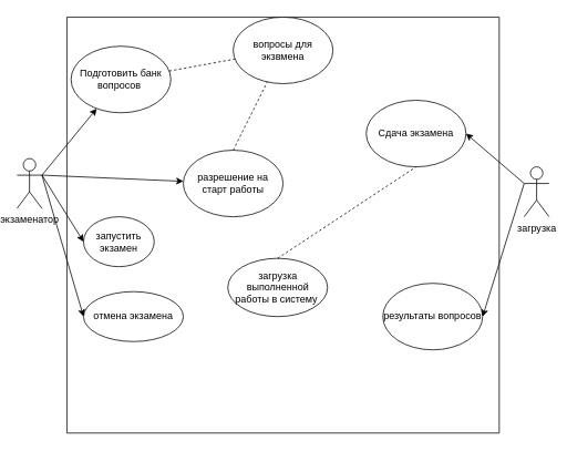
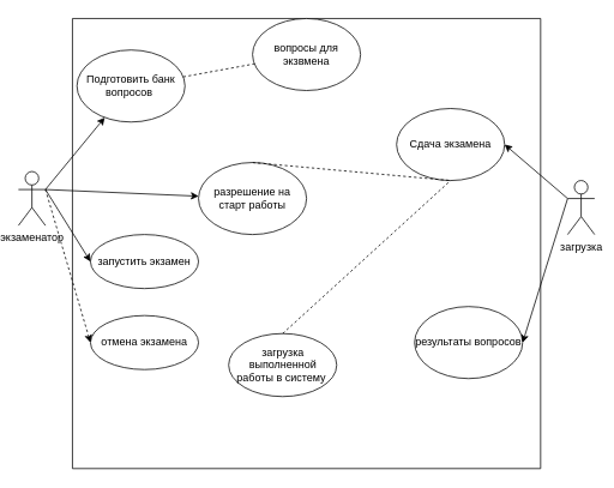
- <mxCell id="13" value="" style="endArrow=none;dashed=1;html=1;rounded=0;exitX=0.5;exitY=0;exitDx=0;exitDy=0;" parent="4" source="6" target="5" edge="1"><mxGeometry width="50" height="50" relative="1" as="geometry"><mxPoint x="170" y="280" as="sourcePoint" /><mxPoint x="220" y="230" as="targetPoint" /></mxGeometry></mxCell>
+ <mxCell id="13" value="" style="endArrow=none;dashed=1;html=1;rounded=0;entryX=0.5;entryY=1;entryDx=0;entryDy=0;exitX=0.5;exitY=0;exitDx=0;exitDy=0;" parent="4" source="6" target="12" edge="1"><mxGeometry width="50" height="50" relative="1" as="geometry"><mxPoint x="170" y="280" as="sourcePoint" /><mxPoint x="220" y="230" as="targetPoint" /></mxGeometry></mxCell>
- <mxCell id="21" value="" style="endArrow=classic;html=1;rounded=0;entryX=0;entryY=0.5;entryDx=0;entryDy=0;exitX=1;exitY=0.333;exitDx=0;exitDy=0;exitPerimeter=0;" parent="1" source="2" target="14" edge="1"><mxGeometry width="50" height="50" relative="1" as="geometry"><mxPoint x="-90" y="460" as="sourcePoint" /><mxPoint x="-40" y="410" as="targetPoint" /></mxGeometry></mxCell>
+ <mxCell id="21" value="" style="endArrow=classic;html=1;rounded=0;entryX=0;entryY=0.5;entryDx=0;entryDy=0;exitX=1;exitY=0.333;exitDx=0;exitDy=0;exitPerimeter=0;dashed=1;" parent="1" source="2" target="14" edge="1"><mxGeometry width="50" height="50" relative="1" as="geometry"><mxPoint x="-90" y="460" as="sourcePoint" /><mxPoint x="-40" y="410" as="targetPoint" /></mxGeometry></mxCell>
- <mxCell id="9" value="запустить экзамен" style="ellipse;whiteSpace=wrap;html=1;" parent="4" vertex="1"><mxGeometry x="20" y="240" width="85" height="60" as="geometry" /></mxCell>
+ <mxCell id="9" value="запустить экзамен" style="ellipse;whiteSpace=wrap;html=1;" parent="4" vertex="1"><mxGeometry x="20" y="240" width="120" height="60" as="geometry" /></mxCell>
- <mxCell id="10" value="загрузка выполненной работы в систему&amp;nbsp;" style="ellipse;whiteSpace=wrap;html=1;" parent="4" vertex="1"><mxGeometry x="193.5" y="290" width="120" height="70" as="geometry" /></mxCell>
+ <mxCell id="10" value="загрузка выполненной работы в систему&amp;nbsp;" style="ellipse;whiteSpace=wrap;html=1;" parent="4" vertex="1"><mxGeometry x="173.5" y="350" width="120" height="70" as="geometry" /></mxCell>
